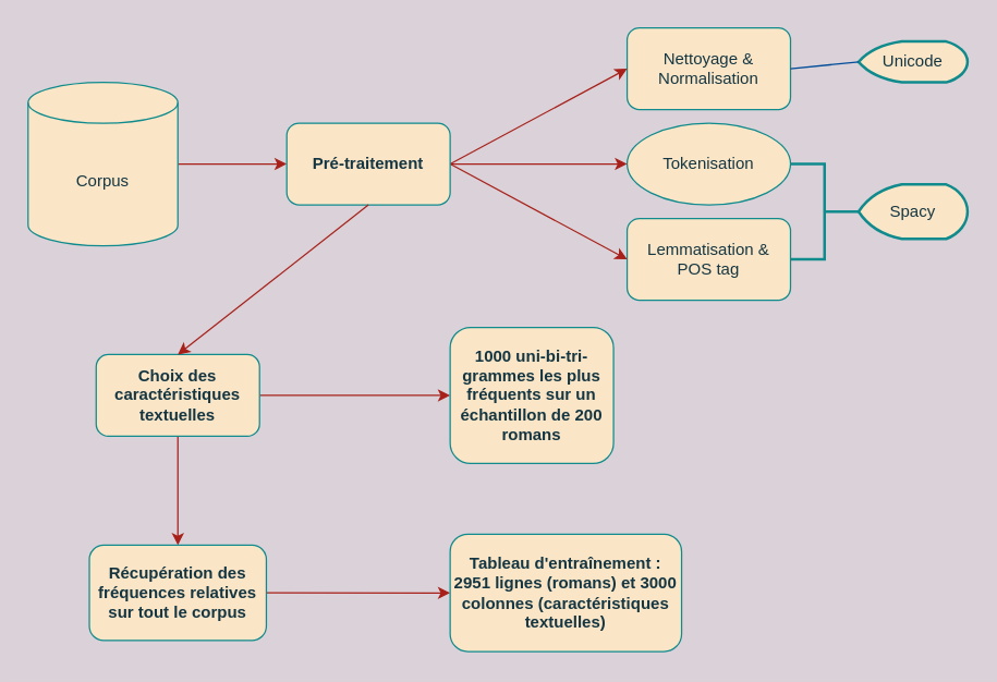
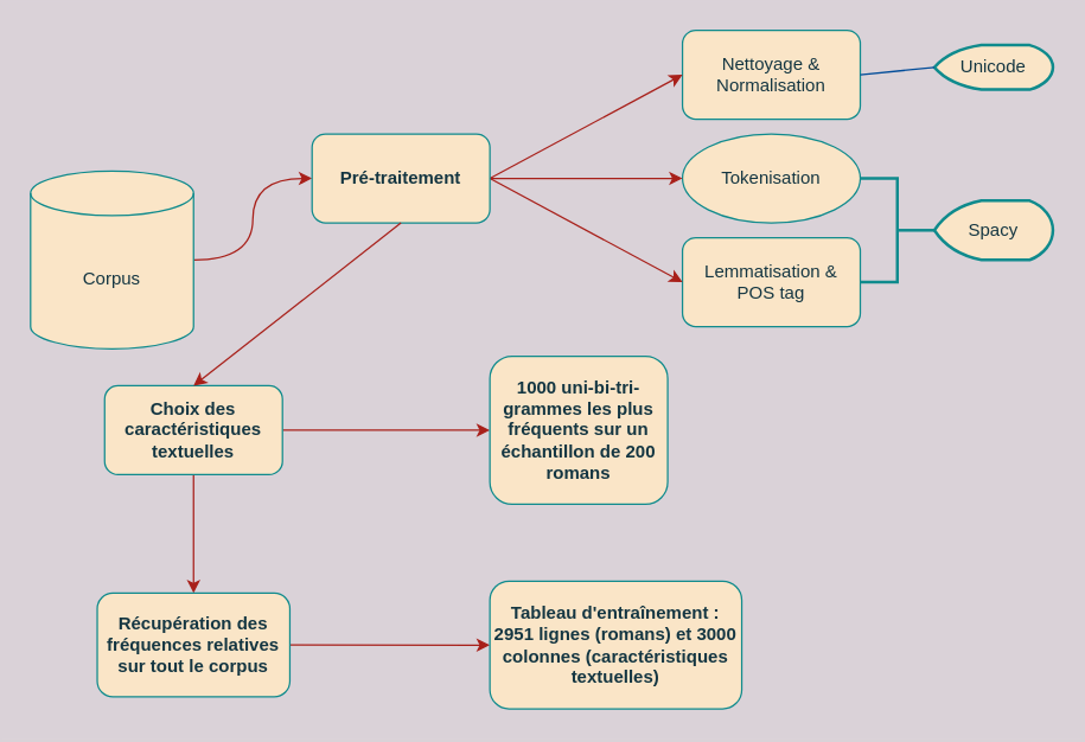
- <mxCell id="3" value="Corpus" style="shape=cylinder3;whiteSpace=wrap;html=1;boundedLbl=1;backgroundOutline=1;size=15;fillColor=#FAE5C7;strokeColor=#0F8B8D;fontColor=#143642;rounded=1;" parent="1" vertex="1"><mxGeometry x="20" y="60" width="110" height="120" as="geometry" /></mxCell>
+ <mxCell id="3" value="Corpus" style="shape=cylinder3;whiteSpace=wrap;html=1;boundedLbl=1;backgroundOutline=1;size=15;fillColor=#FAE5C7;strokeColor=#0F8B8D;fontColor=#143642;rounded=1;" parent="1" vertex="1"><mxGeometry x="20" y="115" width="110" height="120" as="geometry" /></mxCell>
